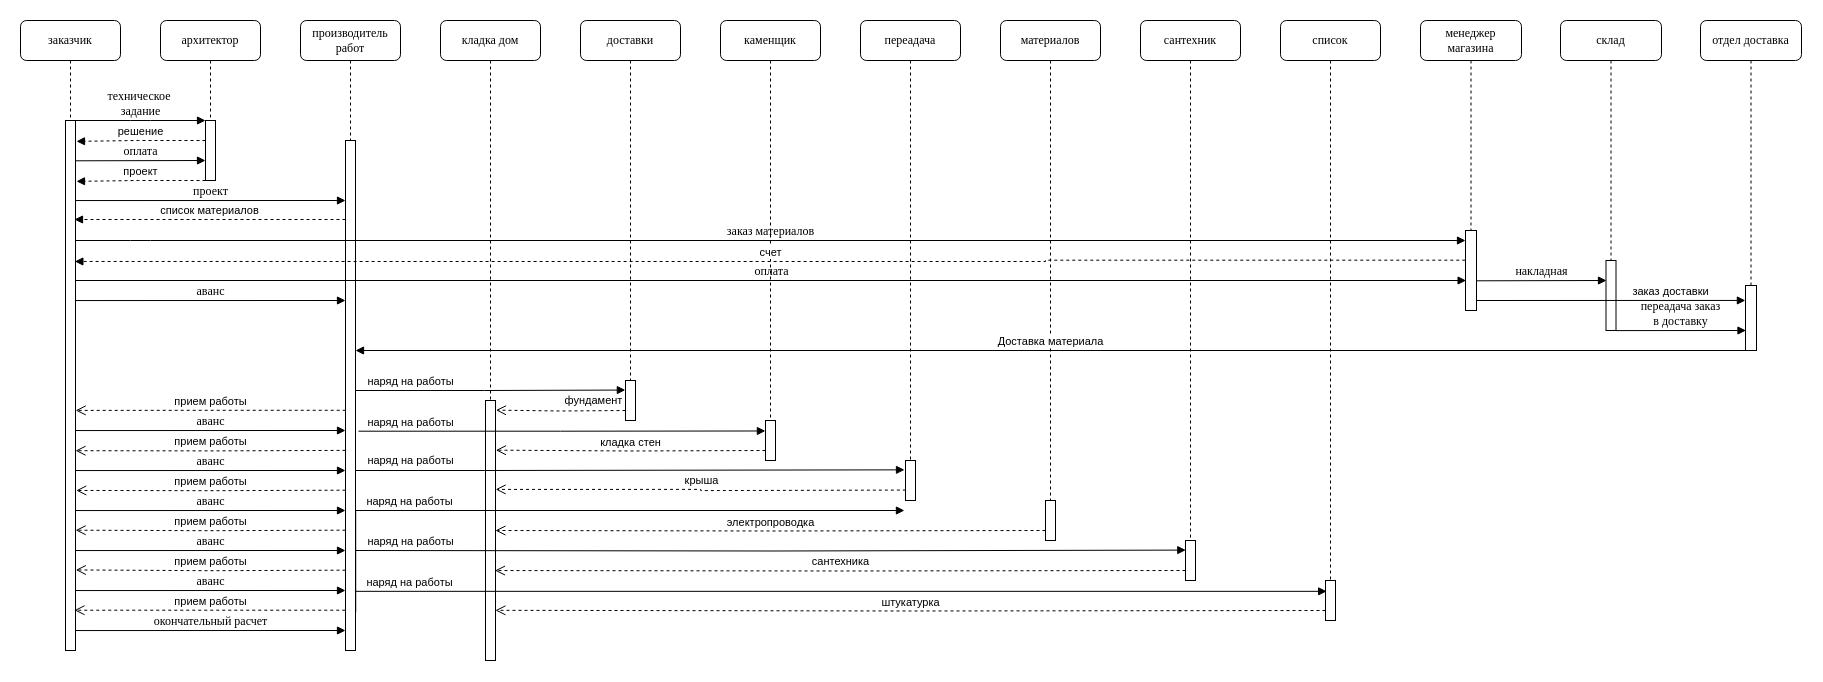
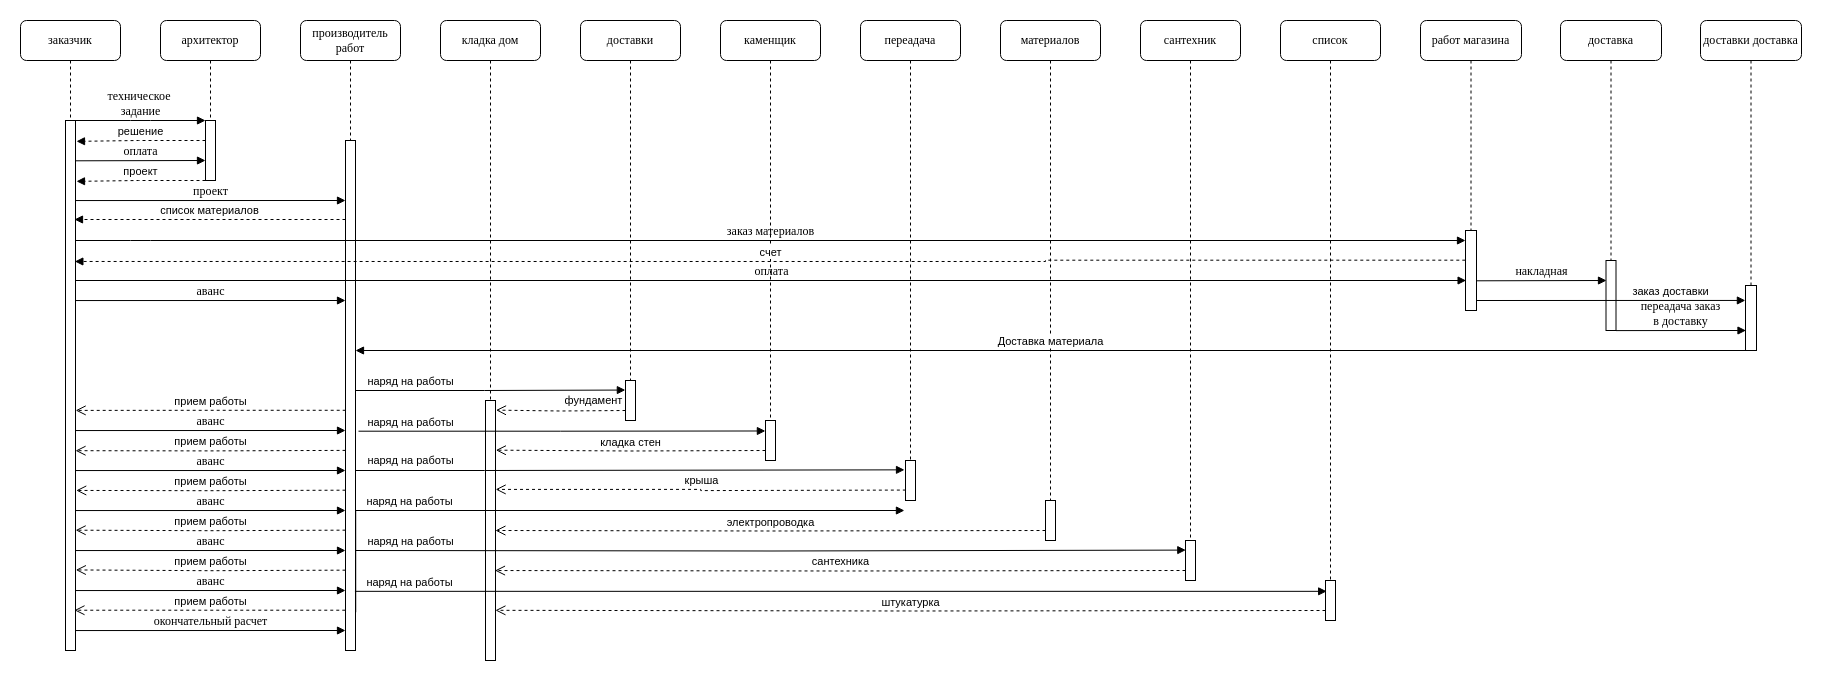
- <mxCell id="19" value="менеджер магазина" style="shape=umlLifeline;perimeter=lifelinePerimeter;whiteSpace=wrap;html=1;container=1;collapsible=0;recursiveResize=0;outlineConnect=0;rounded=1;shadow=0;comic=0;labelBackgroundColor=none;strokeWidth=1;fontFamily=Verdana;fontSize=12;align=center;" parent="1" vertex="1"><mxGeometry x="1420" y="20" width="101" height="290" as="geometry" /></mxCell>
+ <mxCell id="19" value="работ магазина" style="shape=umlLifeline;perimeter=lifelinePerimeter;whiteSpace=wrap;html=1;container=1;collapsible=0;recursiveResize=0;outlineConnect=0;rounded=1;shadow=0;comic=0;labelBackgroundColor=none;strokeWidth=1;fontFamily=Verdana;fontSize=12;align=center;" parent="1" vertex="1"><mxGeometry x="1420" y="20" width="101" height="290" as="geometry" /></mxCell>
- <mxCell id="22" value="склад" style="shape=umlLifeline;perimeter=lifelinePerimeter;whiteSpace=wrap;html=1;container=1;collapsible=0;recursiveResize=0;outlineConnect=0;rounded=1;shadow=0;comic=0;labelBackgroundColor=none;strokeWidth=1;fontFamily=Verdana;fontSize=12;align=center;" parent="1" vertex="1"><mxGeometry x="1560" y="20" width="101" height="310" as="geometry" /></mxCell>
+ <mxCell id="22" value="доставка" style="shape=umlLifeline;perimeter=lifelinePerimeter;whiteSpace=wrap;html=1;container=1;collapsible=0;recursiveResize=0;outlineConnect=0;rounded=1;shadow=0;comic=0;labelBackgroundColor=none;strokeWidth=1;fontFamily=Verdana;fontSize=12;align=center;" parent="1" vertex="1"><mxGeometry x="1560" y="20" width="101" height="310" as="geometry" /></mxCell>
- <mxCell id="25" value="отдел доставка" style="shape=umlLifeline;perimeter=lifelinePerimeter;whiteSpace=wrap;html=1;container=1;collapsible=0;recursiveResize=0;outlineConnect=0;rounded=1;shadow=0;comic=0;labelBackgroundColor=none;strokeWidth=1;fontFamily=Verdana;fontSize=12;align=center;" parent="1" vertex="1"><mxGeometry x="1700" y="20" width="101" height="330" as="geometry" /></mxCell>
+ <mxCell id="25" value="доставки доставка" style="shape=umlLifeline;perimeter=lifelinePerimeter;whiteSpace=wrap;html=1;container=1;collapsible=0;recursiveResize=0;outlineConnect=0;rounded=1;shadow=0;comic=0;labelBackgroundColor=none;strokeWidth=1;fontFamily=Verdana;fontSize=12;align=center;" parent="1" vertex="1"><mxGeometry x="1700" y="20" width="101" height="330" as="geometry" /></mxCell>
